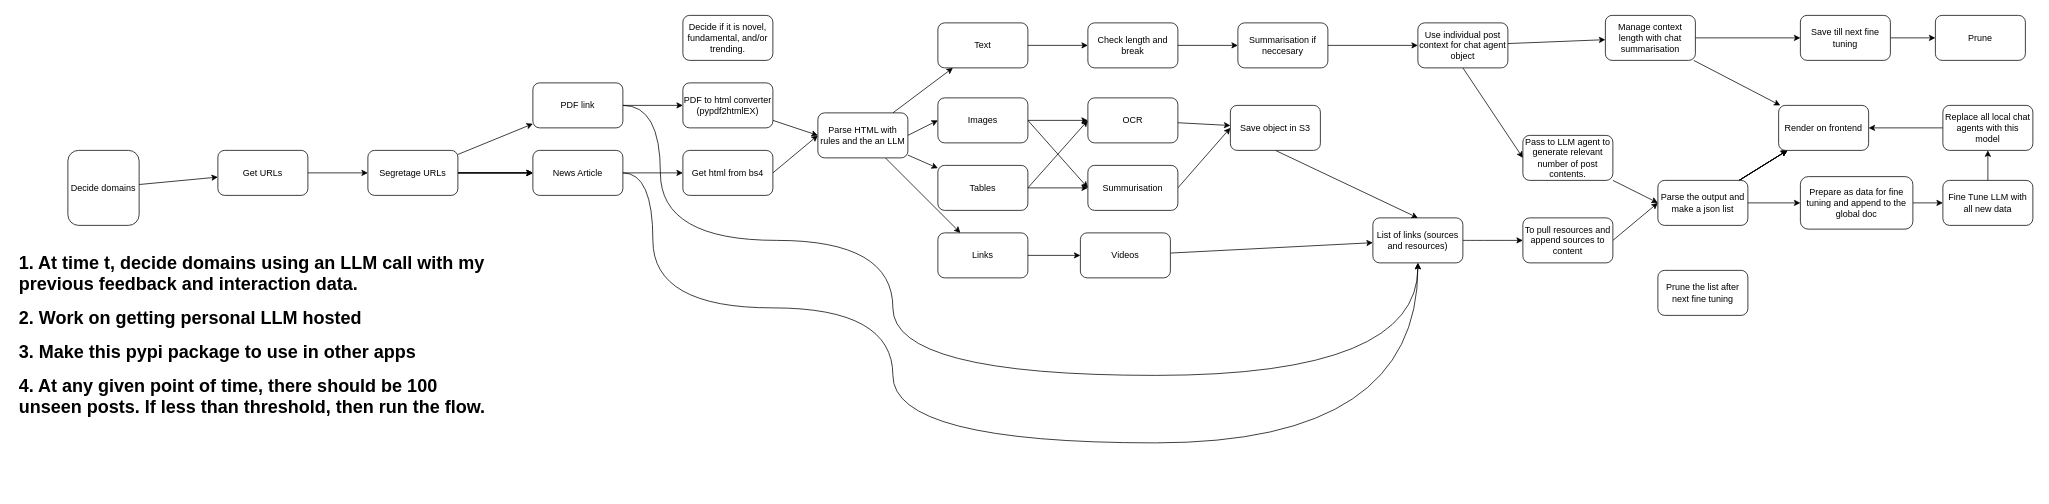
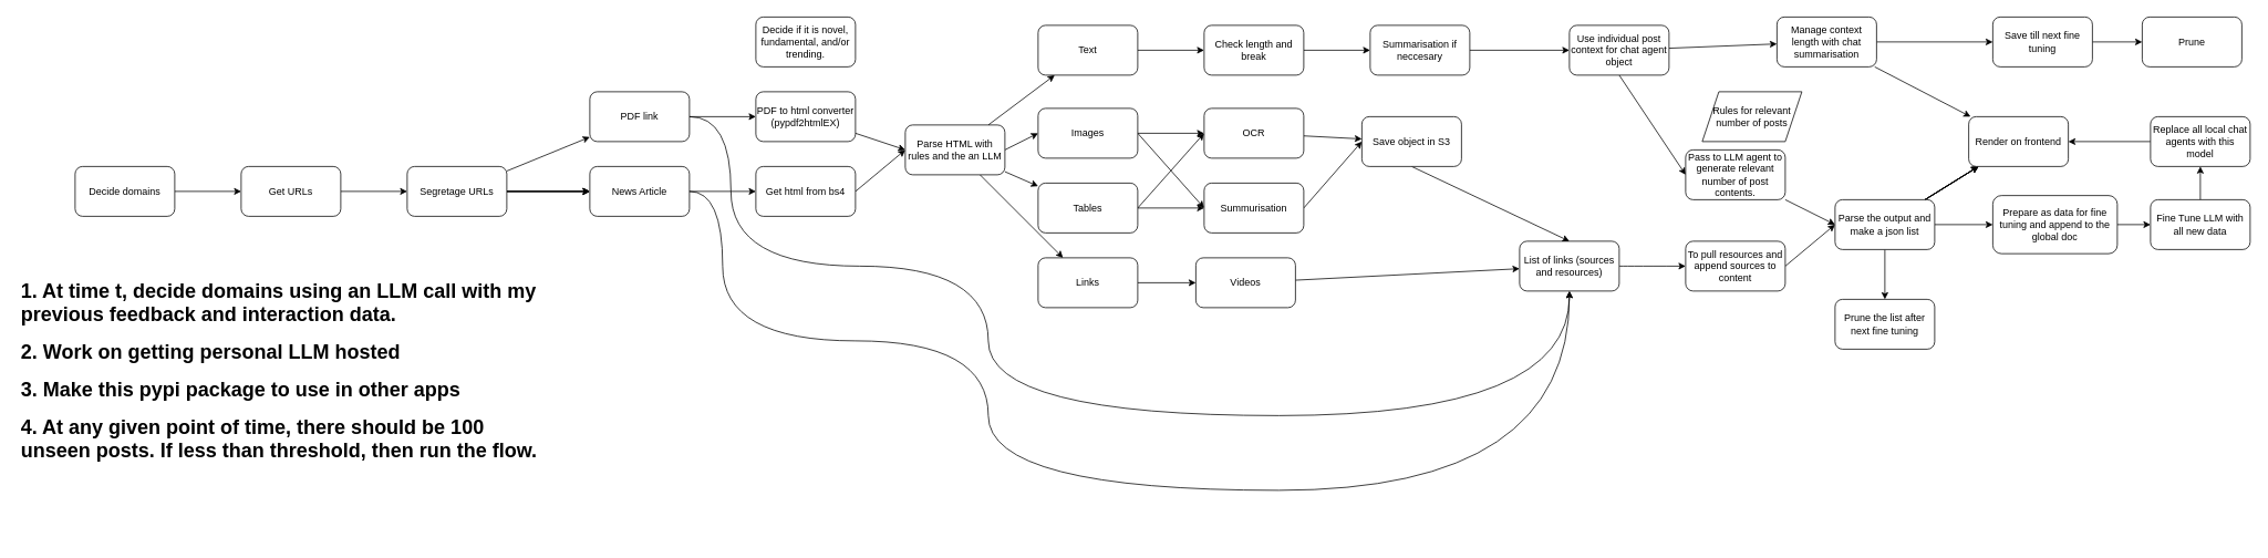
+ <mxCell id="55" value="Rules for relevant number of posts" style="shape=parallelogram;perimeter=parallelogramPerimeter;whiteSpace=wrap;html=1;fixedSize=1;" parent="1" vertex="1"><mxGeometry x="2050" y="110" width="120" height="60" as="geometry" /></mxCell>
- <mxCell id="3" value="Decide domains" style="rounded=1;whiteSpace=wrap;html=1;" parent="1" vertex="1"><mxGeometry x="90" y="200" width="95" height="100" as="geometry" /></mxCell>
+ <mxCell id="3" value="Decide domains" style="rounded=1;whiteSpace=wrap;html=1;" parent="1" vertex="1"><mxGeometry x="90" y="200" width="120" height="60" as="geometry" /></mxCell>
+ <mxCell id="64" value="" style="edgeStyle=none;html=1;" parent="1" source="65" target="81" edge="1"><mxGeometry relative="1" as="geometry" /></mxCell>
